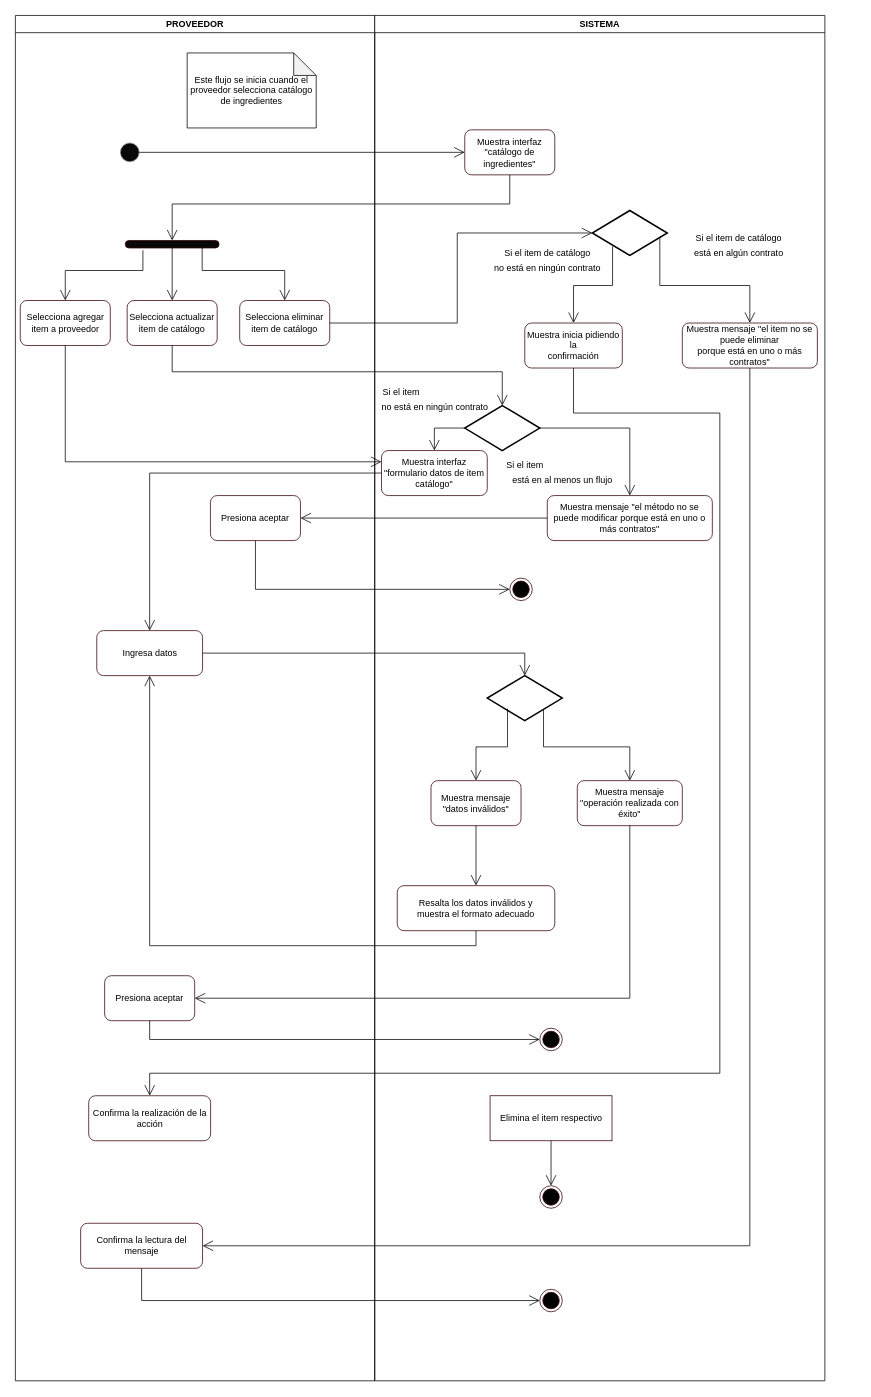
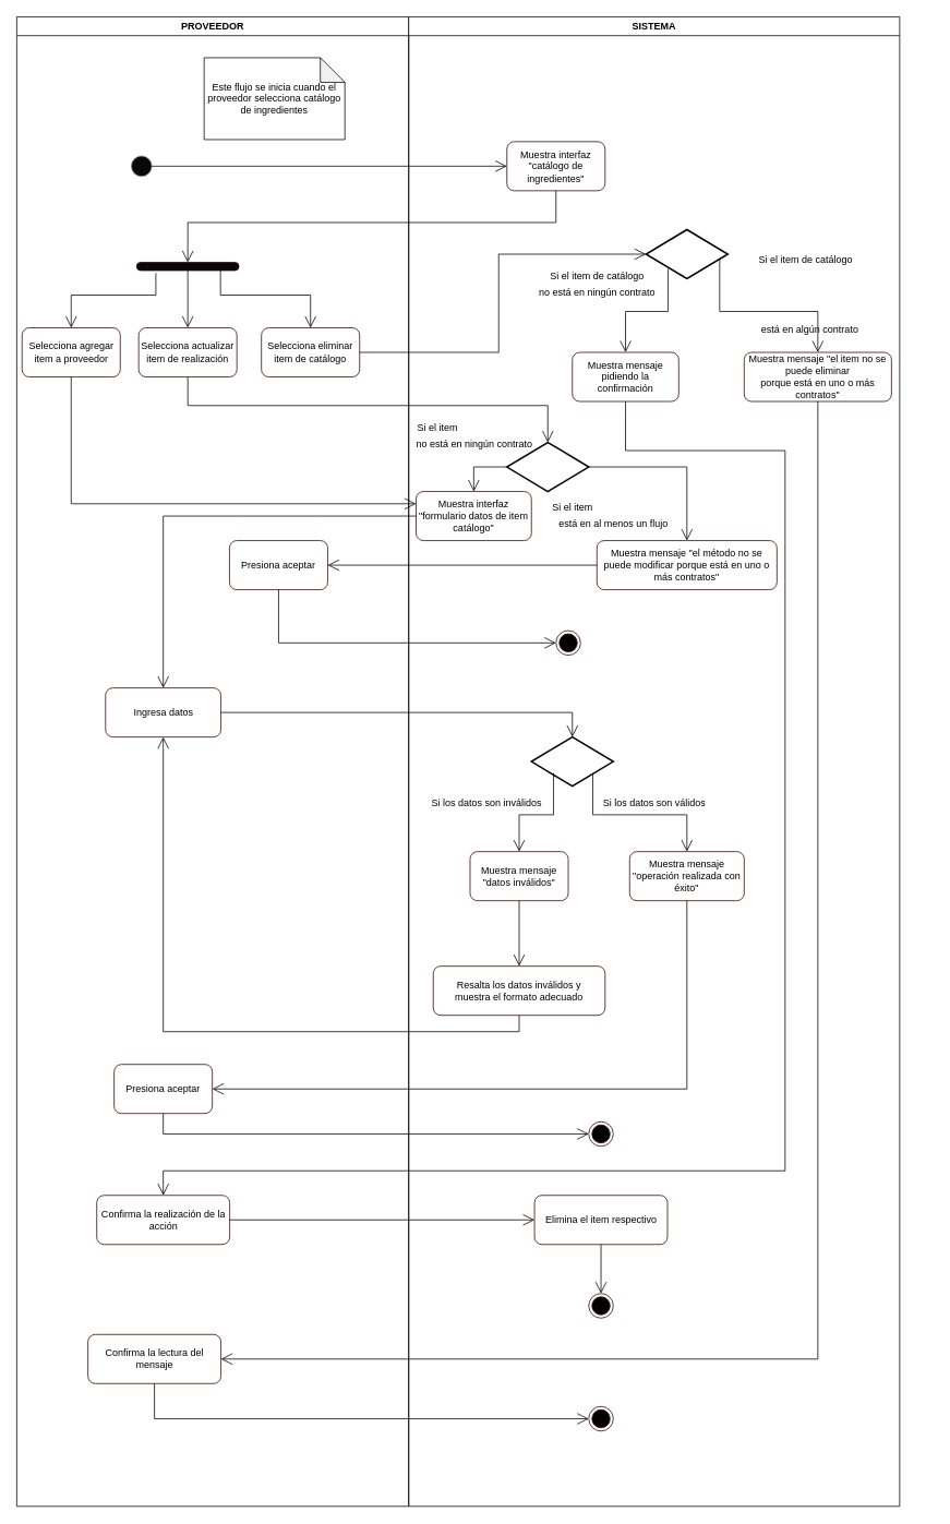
- <mxCell id="40" value="está en algún contrato" style="text;html=1;align=center;verticalAlign=middle;resizable=0;points=[];autosize=1;" parent="31" vertex="1"><mxGeometry x="310" y="47" width="130" height="20" as="geometry" /></mxCell>
+ <mxCell id="40" value="está en algún contrato" style="text;html=1;align=center;verticalAlign=middle;resizable=0;points=[];autosize=1;" parent="31" vertex="1"><mxGeometry x="315" y="112" width="130" height="20" as="geometry" /></mxCell>
- <mxCell id="11" value="Selecciona actualizar item de catálogo" style="rounded=1;whiteSpace=wrap;html=1;strokeColor=#330000;fillColor=#FFFFFF;gradientColor=none;" parent="6" vertex="1"><mxGeometry x="120" y="80" width="120" height="60" as="geometry" /></mxCell>
+ <mxCell id="11" value="Selecciona actualizar item de realización" style="rounded=1;whiteSpace=wrap;html=1;strokeColor=#330000;fillColor=#FFFFFF;gradientColor=none;" parent="6" vertex="1"><mxGeometry x="120" y="80" width="120" height="60" as="geometry" /></mxCell>
- <mxCell id="34" value="Muestra inicia pidiendo la&lt;br/&gt;confirmación" style="rounded=1;whiteSpace=wrap;html=1;strokeColor=#330000;fillColor=#FFFFFF;gradientColor=none;" parent="31" vertex="1"><mxGeometry x="90" y="150" width="130" height="60" as="geometry" /></mxCell>
+ <mxCell id="34" value="Muestra mensaje pidiendo la&lt;br/&gt;confirmación" style="rounded=1;whiteSpace=wrap;html=1;strokeColor=#330000;fillColor=#FFFFFF;gradientColor=none;" parent="31" vertex="1"><mxGeometry x="90" y="150" width="130" height="60" as="geometry" /></mxCell>
+ <mxCell id="28" value="Si los datos son inválidos" style="text;html=1;align=center;verticalAlign=middle;resizable=0;points=[];autosize=1;" parent="21" vertex="1"><mxGeometry y="71" width="150" height="20" as="geometry" /></mxCell>
+ <mxCell id="27" value="Si los datos son válidos" style="text;html=1;align=center;verticalAlign=middle;resizable=0;points=[];autosize=1;" parent="21" vertex="1"><mxGeometry x="210" y="71" width="140" height="20" as="geometry" /></mxCell>
+ <mxCell id="64" style="edgeStyle=orthogonalEdgeStyle;rounded=0;orthogonalLoop=1;jettySize=auto;html=1;exitX=1;exitY=0.5;exitDx=0;exitDy=0;entryX=0;entryY=0.5;entryDx=0;entryDy=0;endArrow=open;endFill=0;endSize=12;" parent="1" source="15" target="42" edge="1"><mxGeometry relative="1" as="geometry" /></mxCell>
- <mxCell id="42" value="Elimina el item respectivo" style="whiteSpace=wrap;html=1;strokeColor=#330000;fillColor=#FFFFFF;gradientColor=none;rounded=0;" parent="41" vertex="1"><mxGeometry width="162.5" height="60" as="geometry" /></mxCell>
+ <mxCell id="42" value="Elimina el item respectivo" style="rounded=1;whiteSpace=wrap;html=1;strokeColor=#330000;fillColor=#FFFFFF;gradientColor=none;" parent="41" vertex="1"><mxGeometry width="162.5" height="60" as="geometry" /></mxCell>
